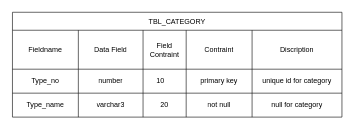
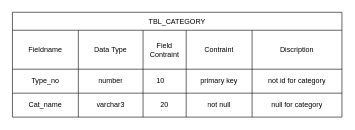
- <mxCell id="5" value="Data Field" style="shape=partialRectangle;html=1;whiteSpace=wrap;connectable=0;strokeColor=inherit;overflow=hidden;fillColor=none;top=0;left=0;bottom=0;right=0;pointerEvents=1;" vertex="1" parent="3"><mxGeometry x="110" width="108" height="65" as="geometry"><mxRectangle width="108" height="65" as="alternateBounds" /></mxGeometry></mxCell>
+ <mxCell id="5" value="Data Type" style="shape=partialRectangle;html=1;whiteSpace=wrap;connectable=0;strokeColor=inherit;overflow=hidden;fillColor=none;top=0;left=0;bottom=0;right=0;pointerEvents=1;" vertex="1" parent="3"><mxGeometry x="110" width="108" height="65" as="geometry"><mxRectangle width="108" height="65" as="alternateBounds" /></mxGeometry></mxCell>
- <mxCell id="14" value="unique id for category" style="shape=partialRectangle;html=1;whiteSpace=wrap;connectable=0;strokeColor=inherit;overflow=hidden;fillColor=none;top=0;left=0;bottom=0;right=0;pointerEvents=1;" vertex="1" parent="9"><mxGeometry x="400" width="150" height="40" as="geometry"><mxRectangle width="150" height="40" as="alternateBounds" /></mxGeometry></mxCell>
+ <mxCell id="14" value="not id for category" style="shape=partialRectangle;html=1;whiteSpace=wrap;connectable=0;strokeColor=inherit;overflow=hidden;fillColor=none;top=0;left=0;bottom=0;right=0;pointerEvents=1;" vertex="1" parent="9"><mxGeometry x="400" width="150" height="40" as="geometry"><mxRectangle width="150" height="40" as="alternateBounds" /></mxGeometry></mxCell>
- <mxCell id="16" value="Type_name" style="shape=partialRectangle;html=1;whiteSpace=wrap;connectable=0;strokeColor=inherit;overflow=hidden;fillColor=none;top=0;left=0;bottom=0;right=0;pointerEvents=1;" vertex="1" parent="15"><mxGeometry width="110" height="40" as="geometry"><mxRectangle width="110" height="40" as="alternateBounds" /></mxGeometry></mxCell>
+ <mxCell id="16" value="Cat_name" style="shape=partialRectangle;html=1;whiteSpace=wrap;connectable=0;strokeColor=inherit;overflow=hidden;fillColor=none;top=0;left=0;bottom=0;right=0;pointerEvents=1;" vertex="1" parent="15"><mxGeometry width="110" height="40" as="geometry"><mxRectangle width="110" height="40" as="alternateBounds" /></mxGeometry></mxCell>
